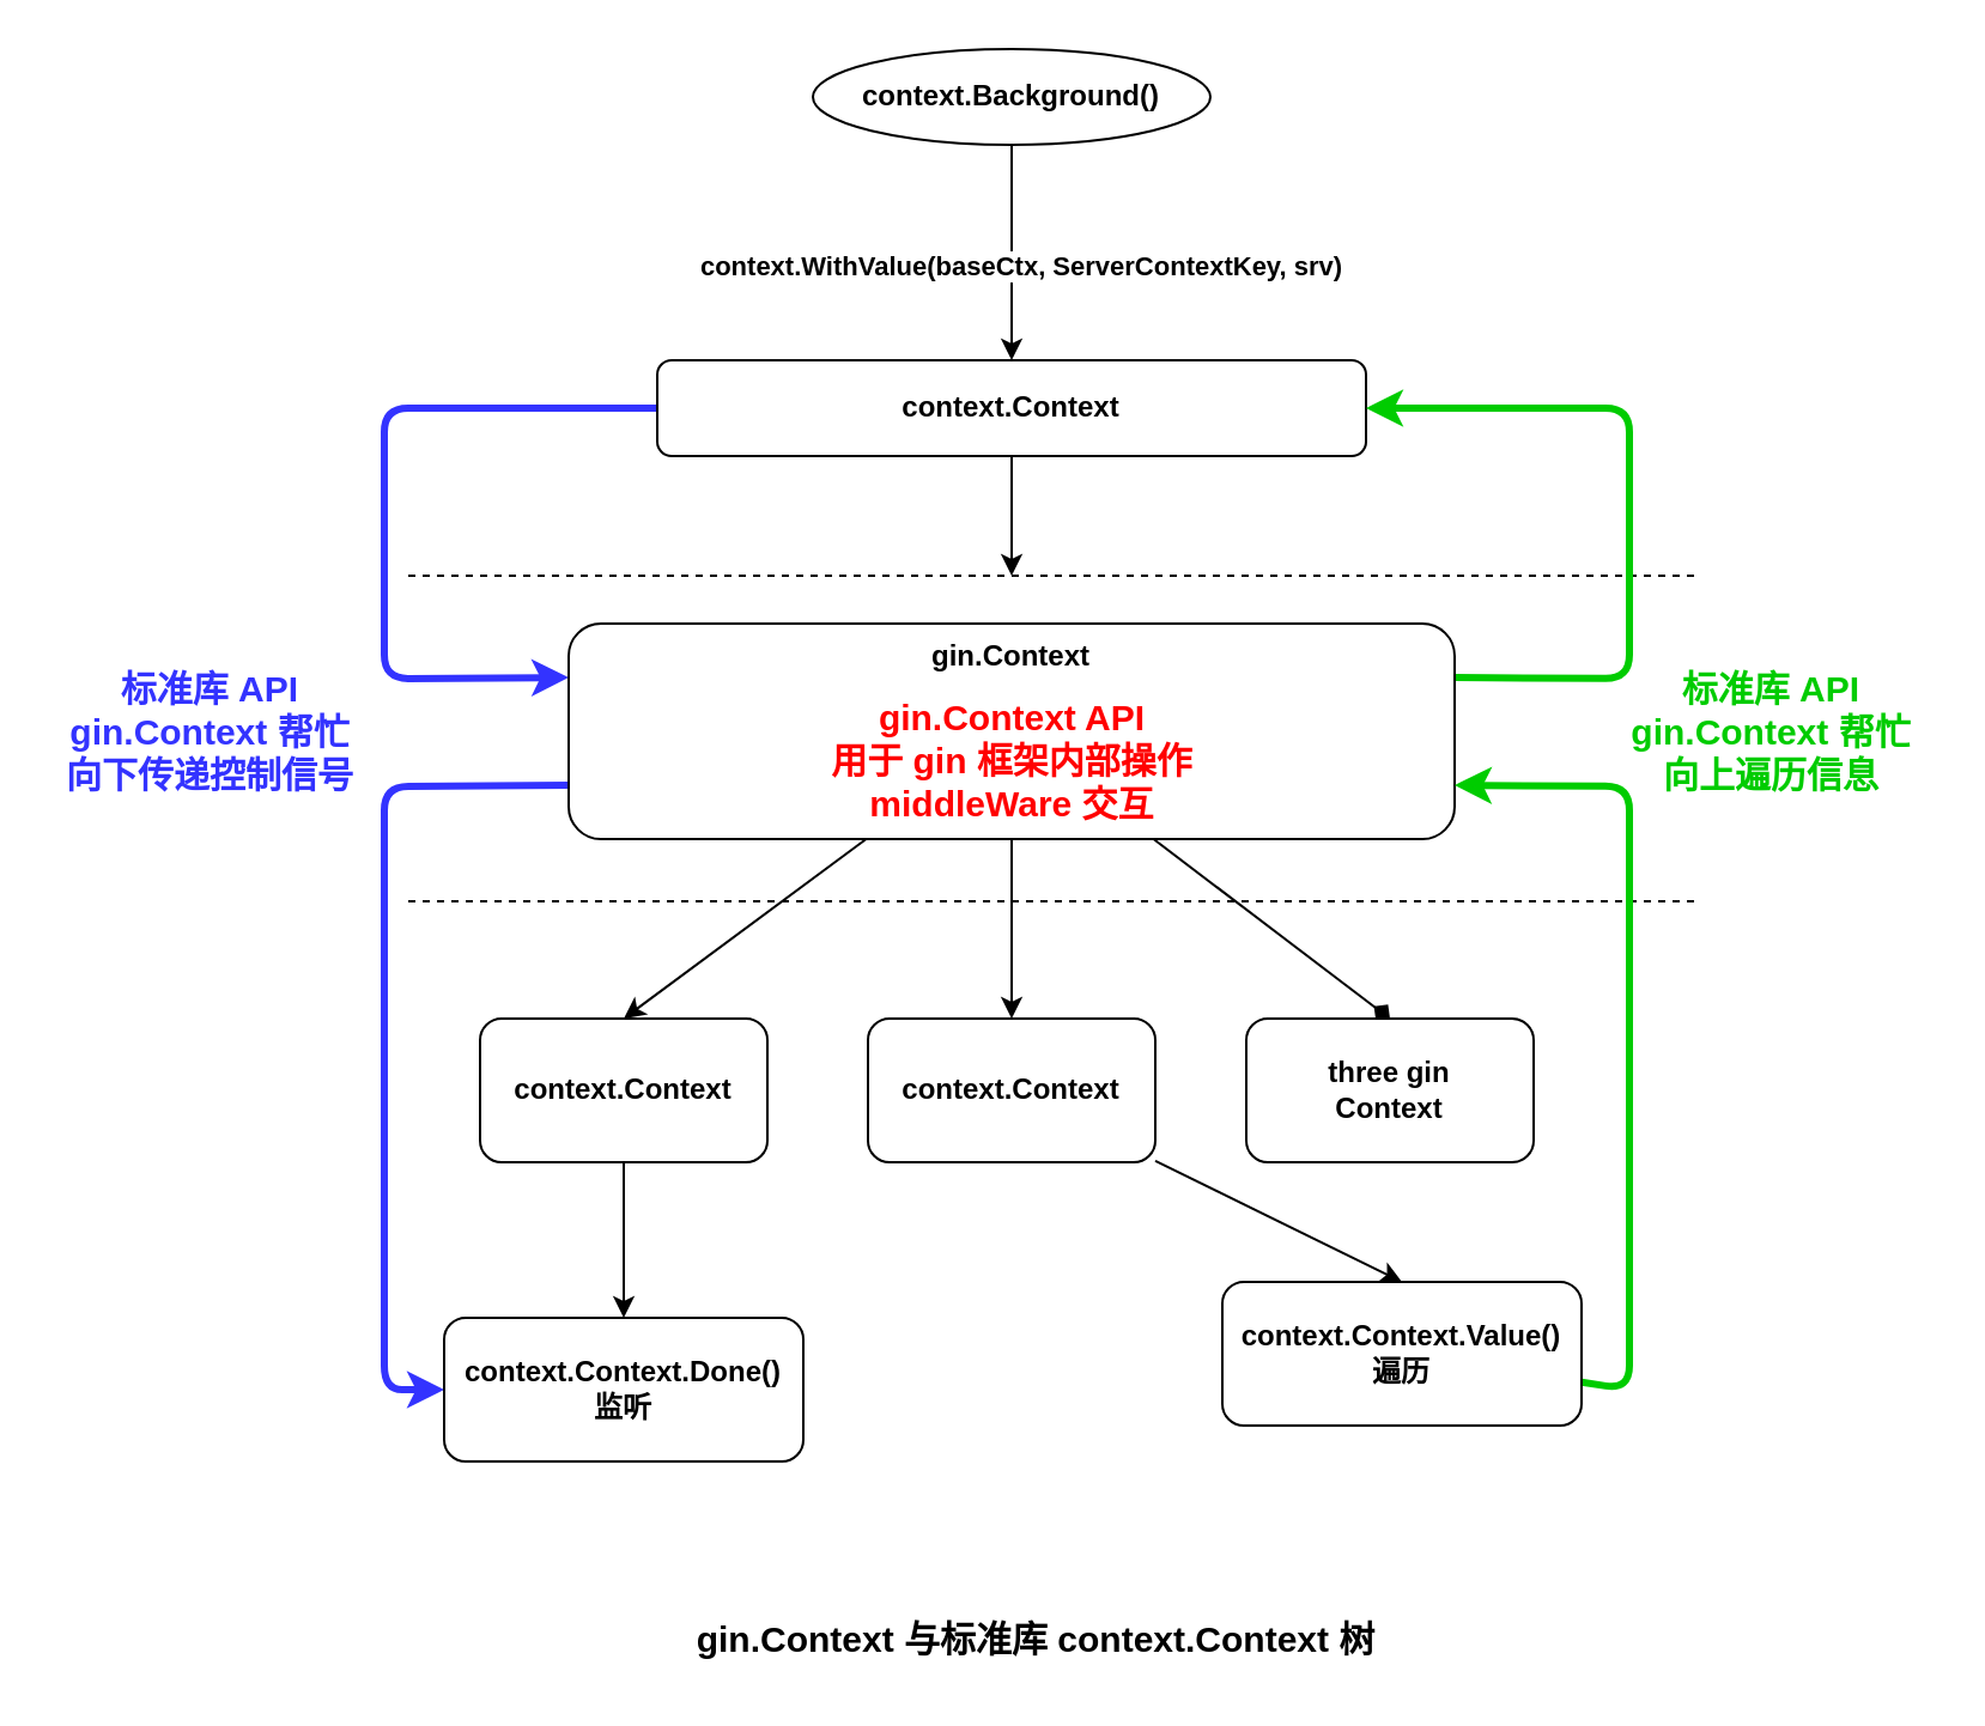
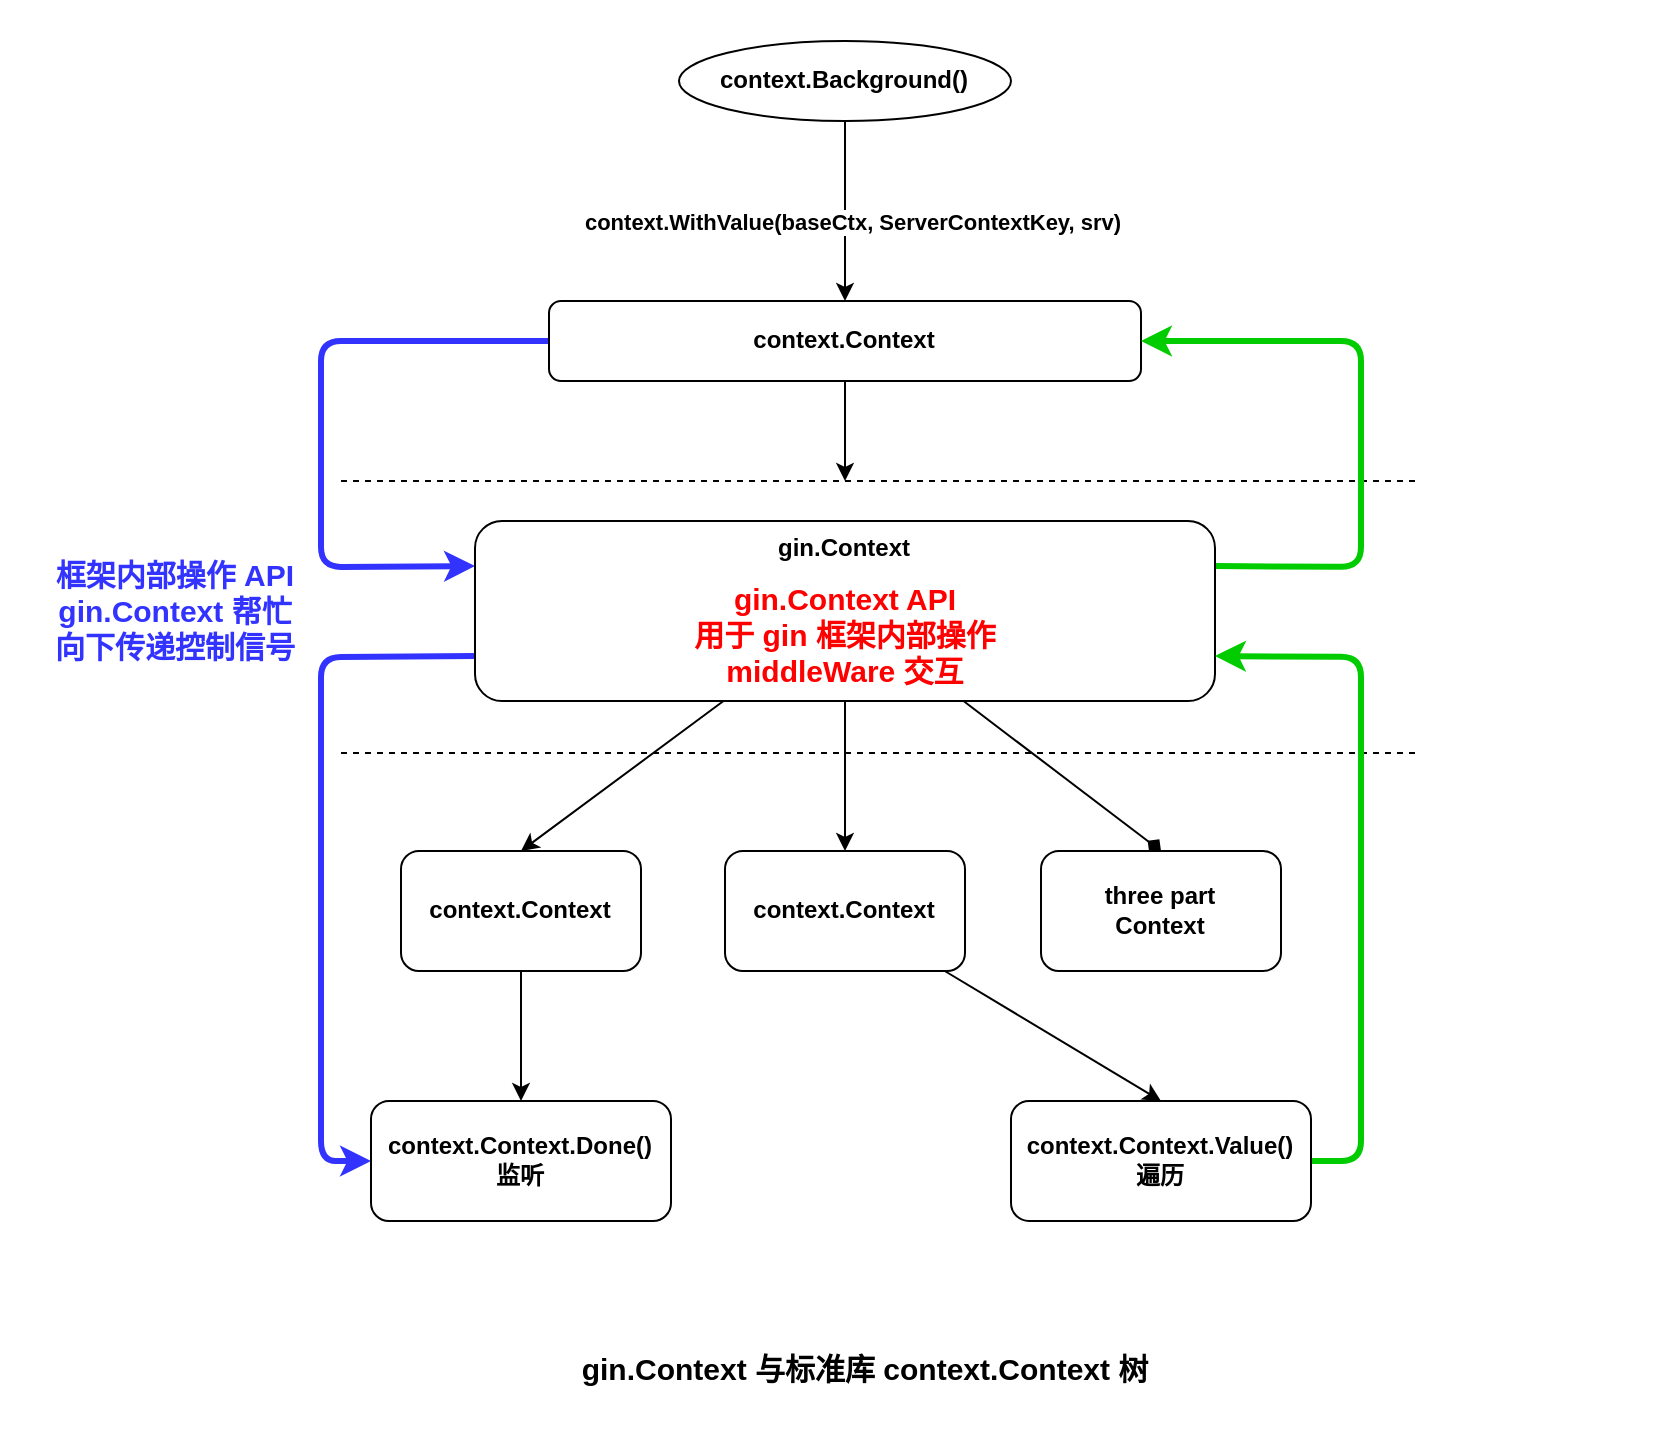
- <mxCell id="25" value="&lt;font color=&quot;#3333ff&quot; style=&quot;font-size: 15px&quot;&gt;&lt;b&gt;标准库 API&lt;br&gt;gin.Context 帮忙&lt;br&gt;向下传递控制信号&lt;/b&gt;&lt;/font&gt;" style="text;html=1;strokeColor=none;fillColor=none;align=center;verticalAlign=middle;whiteSpace=wrap;rounded=0;" vertex="1" parent="1"><mxGeometry x="20" y="270" width="135" height="70" as="geometry" /></mxCell>
+ <mxCell id="25" value="&lt;font color=&quot;#3333ff&quot; style=&quot;font-size: 15px&quot;&gt;&lt;b&gt;框架内部操作 API&lt;br&gt;gin.Context 帮忙&lt;br&gt;向下传递控制信号&lt;/b&gt;&lt;/font&gt;" style="text;html=1;strokeColor=none;fillColor=none;align=center;verticalAlign=middle;whiteSpace=wrap;rounded=0;" vertex="1" parent="1"><mxGeometry x="20" y="270" width="135" height="70" as="geometry" /></mxCell>
- <mxCell id="26" value="&lt;font style=&quot;font-size: 15px&quot;&gt;&lt;b&gt;标准库 API&lt;br&gt;gin.Context 帮忙&lt;br&gt;向上遍历信息&lt;/b&gt;&lt;/font&gt;" style="text;html=1;strokeColor=none;fillColor=none;align=center;verticalAlign=middle;whiteSpace=wrap;rounded=0;fontColor=#00CC00;" vertex="1" parent="1"><mxGeometry x="672" y="265" width="135" height="80" as="geometry" /></mxCell>
- <mxCell id="20" value="three gin&lt;br&gt;Context" style="rounded=1;whiteSpace=wrap;html=1;fontStyle=1" vertex="1" parent="1"><mxGeometry x="520" y="425" width="120" height="60" as="geometry" /></mxCell>
+ <mxCell id="20" value="three part&lt;br&gt;Context" style="rounded=1;whiteSpace=wrap;html=1;fontStyle=1" vertex="1" parent="1"><mxGeometry x="520" y="425" width="120" height="60" as="geometry" /></mxCell>
- <mxCell id="24" value="context.Context.Value()&lt;br&gt;遍历" style="rounded=1;whiteSpace=wrap;html=1;fontStyle=1" vertex="1" parent="1"><mxGeometry x="510" y="535" width="150" height="60" as="geometry" /></mxCell>
+ <mxCell id="24" value="context.Context.Value()&lt;br&gt;遍历" style="rounded=1;whiteSpace=wrap;html=1;fontStyle=1" vertex="1" parent="1"><mxGeometry x="505" y="550" width="150" height="60" as="geometry" /></mxCell>
